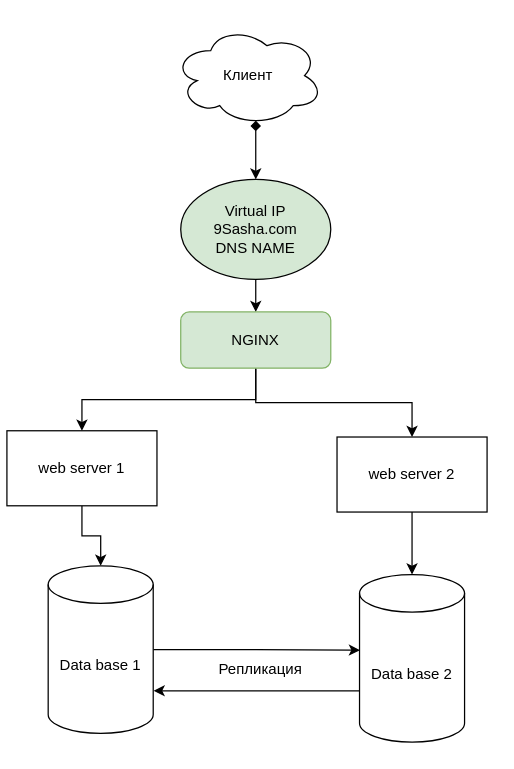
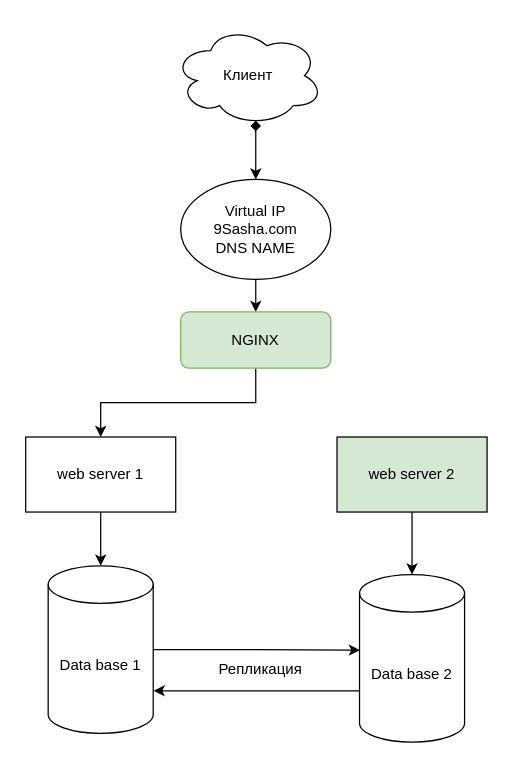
- <mxCell id="4" value="Virtual IP&lt;br&gt;9Sasha.com&lt;br&gt;DNS NAME" style="ellipse;whiteSpace=wrap;html=1;fillColor=#d5e8d4;" vertex="1" parent="1"><mxGeometry x="144" y="143" width="120" height="80" as="geometry" /></mxCell>
+ <mxCell id="4" value="Virtual IP&lt;br&gt;9Sasha.com&lt;br&gt;DNS NAME" style="ellipse;whiteSpace=wrap;html=1;" vertex="1" parent="1"><mxGeometry x="144" y="143" width="120" height="80" as="geometry" /></mxCell>
- <mxCell id="6" style="edgeStyle=orthogonalEdgeStyle;rounded=0;orthogonalLoop=1;jettySize=auto;html=1;exitX=0.5;exitY=1;exitDx=0;exitDy=0;" edge="1" parent="1" source="8" target="12"><mxGeometry relative="1" as="geometry" /></mxCell>
- <mxCell id="10" value="web server 1" style="rounded=0;whiteSpace=wrap;html=1;" vertex="1" parent="1"><mxGeometry x="5" y="344" width="120" height="60" as="geometry" /></mxCell>
+ <mxCell id="10" value="web server 1" style="rounded=0;whiteSpace=wrap;html=1;" vertex="1" parent="1"><mxGeometry x="20" y="349" width="120" height="60" as="geometry" /></mxCell>
- <mxCell id="12" value="web server 2" style="rounded=0;whiteSpace=wrap;html=1;" vertex="1" parent="1"><mxGeometry x="269" y="349" width="120" height="60" as="geometry" /></mxCell>
+ <mxCell id="12" value="web server 2" style="rounded=0;whiteSpace=wrap;html=1;fillColor=#d5e8d4;" vertex="1" parent="1"><mxGeometry x="269" y="349" width="120" height="60" as="geometry" /></mxCell>
